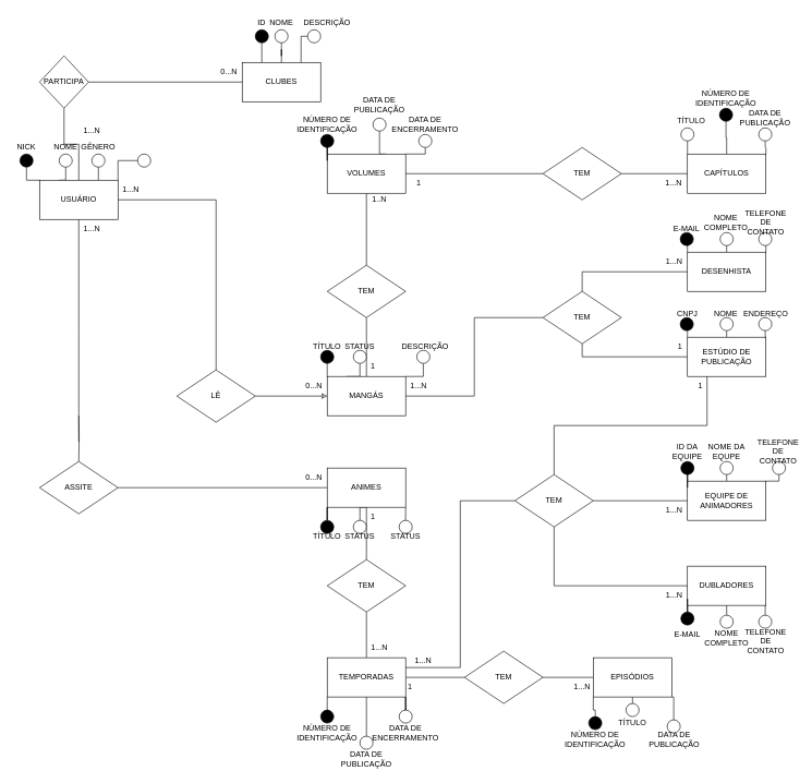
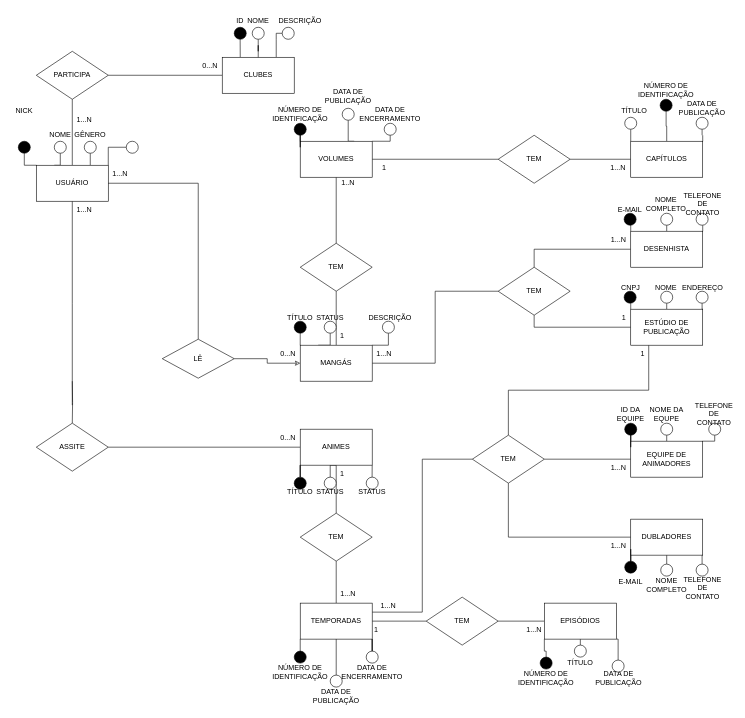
- <mxCell id="61" value="PARTICIPA" style="rhombus;whiteSpace=wrap;html=1;" parent="1" vertex="1"><mxGeometry x="60" y="85" width="75" height="80" as="geometry" /></mxCell>
+ <mxCell id="61" value="PARTICIPA" style="rhombus;whiteSpace=wrap;html=1;" parent="1" vertex="1"><mxGeometry x="60" y="85" width="120" height="80" as="geometry" /></mxCell>
- <mxCell id="89" value="NICK" style="text;html=1;strokeColor=none;fillColor=none;align=center;verticalAlign=middle;whiteSpace=wrap;rounded=0;" parent="1" vertex="1"><mxGeometry x="20" y="215" width="40" height="20" as="geometry" /></mxCell>
+ <mxCell id="89" value="NICK" style="text;html=1;strokeColor=none;fillColor=none;align=center;verticalAlign=middle;whiteSpace=wrap;rounded=0;" parent="1" vertex="1"><mxGeometry x="20" y="175" width="40" height="20" as="geometry" /></mxCell>
- <mxCell id="19" value="LÊ" style="rhombus;whiteSpace=wrap;html=1;" parent="1" vertex="1"><mxGeometry x="270" y="565" width="120" height="80" as="geometry" /></mxCell>
+ <mxCell id="19" value="LÊ" style="rhombus;whiteSpace=wrap;html=1;" parent="1" vertex="1"><mxGeometry x="270" y="565" width="120" height="65" as="geometry" /></mxCell>
